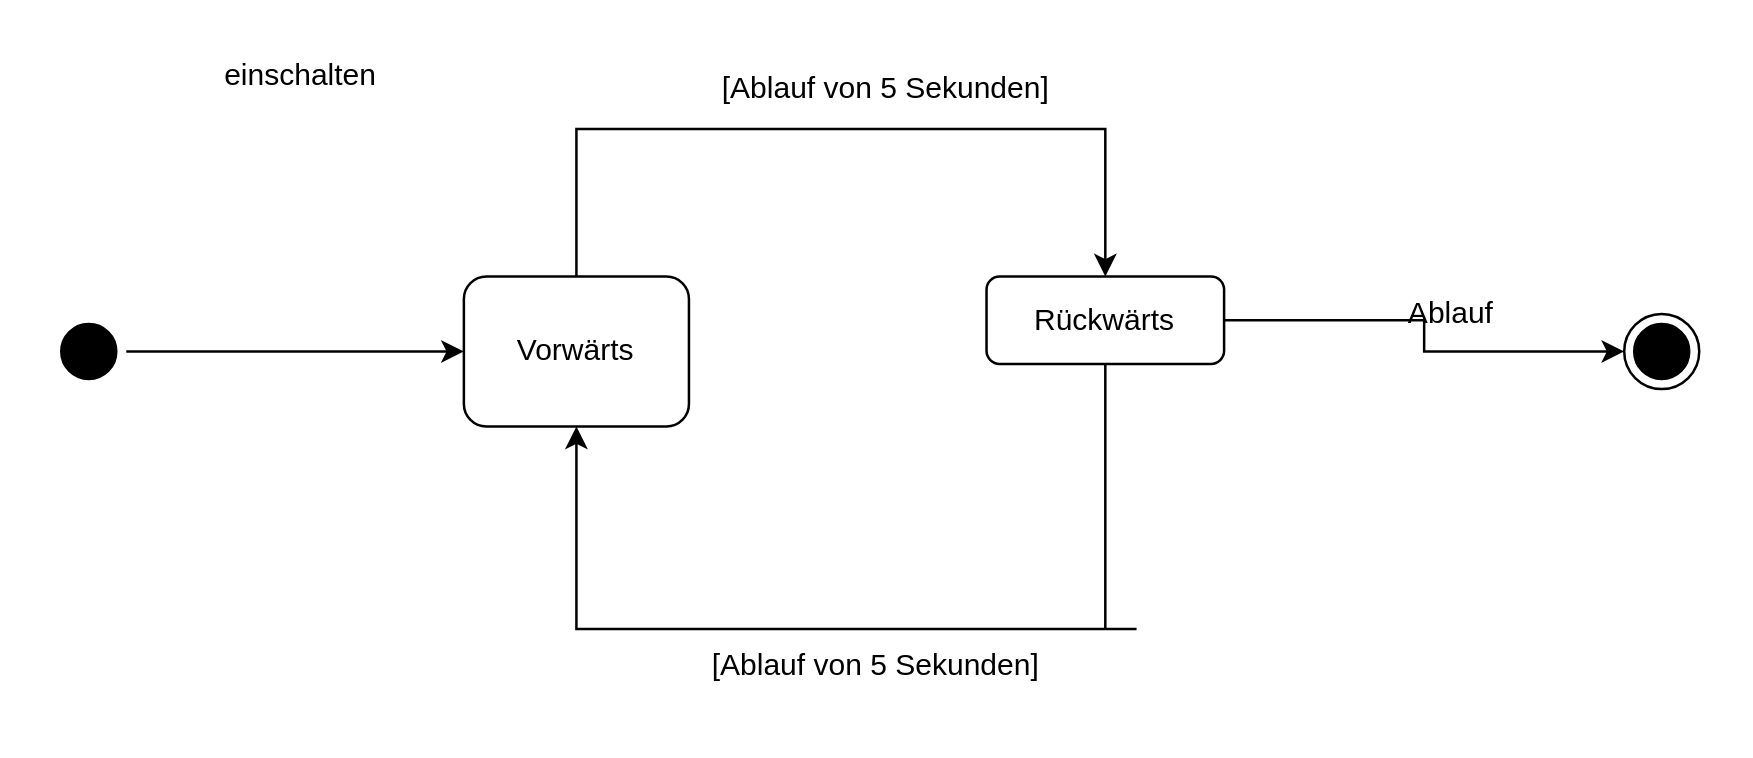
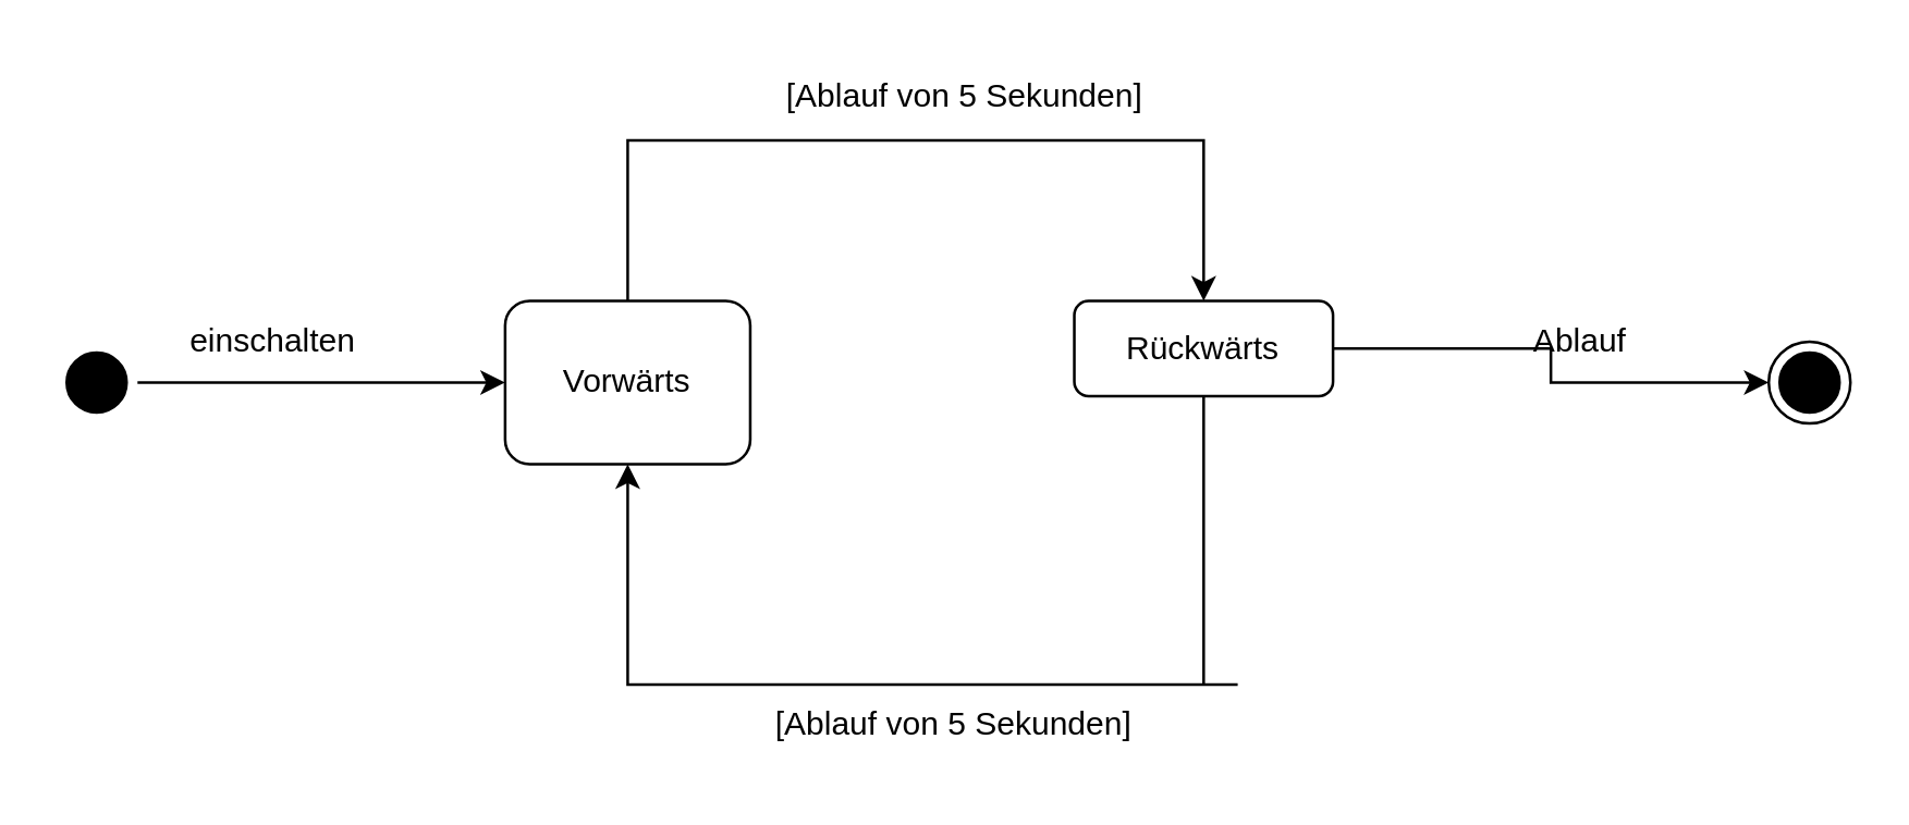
- <mxCell id="12" value="einschalten" style="text;html=1;strokeColor=none;fillColor=none;align=center;verticalAlign=middle;whiteSpace=wrap;rounded=0;" vertex="1" parent="1"><mxGeometry x="90" y="15" width="60" height="30" as="geometry" /></mxCell>
+ <mxCell id="12" value="einschalten" style="text;html=1;strokeColor=none;fillColor=none;align=center;verticalAlign=middle;whiteSpace=wrap;rounded=0;" vertex="1" parent="1"><mxGeometry x="70" y="110" width="60" height="30" as="geometry" /></mxCell>
